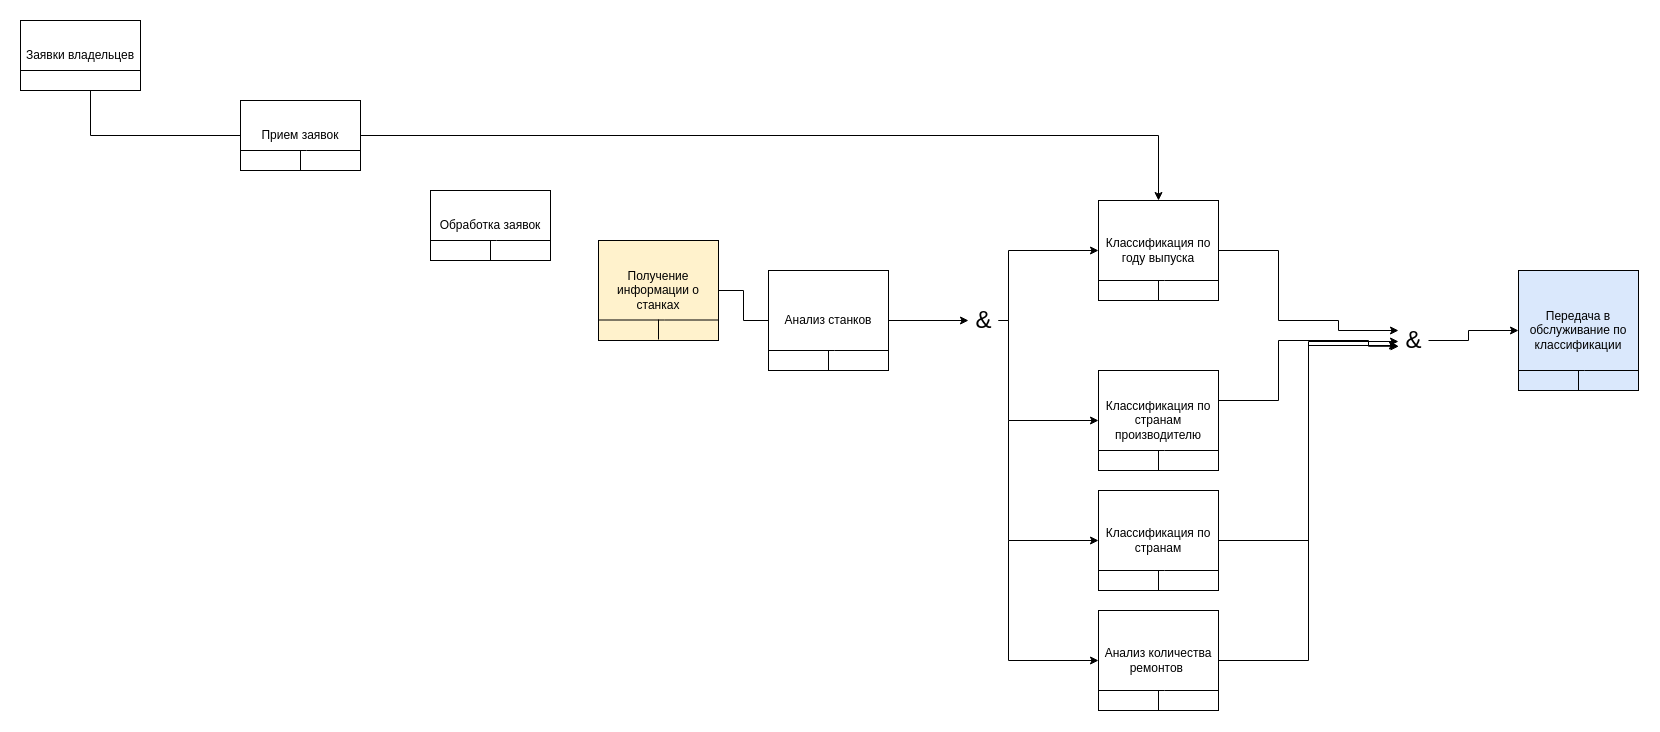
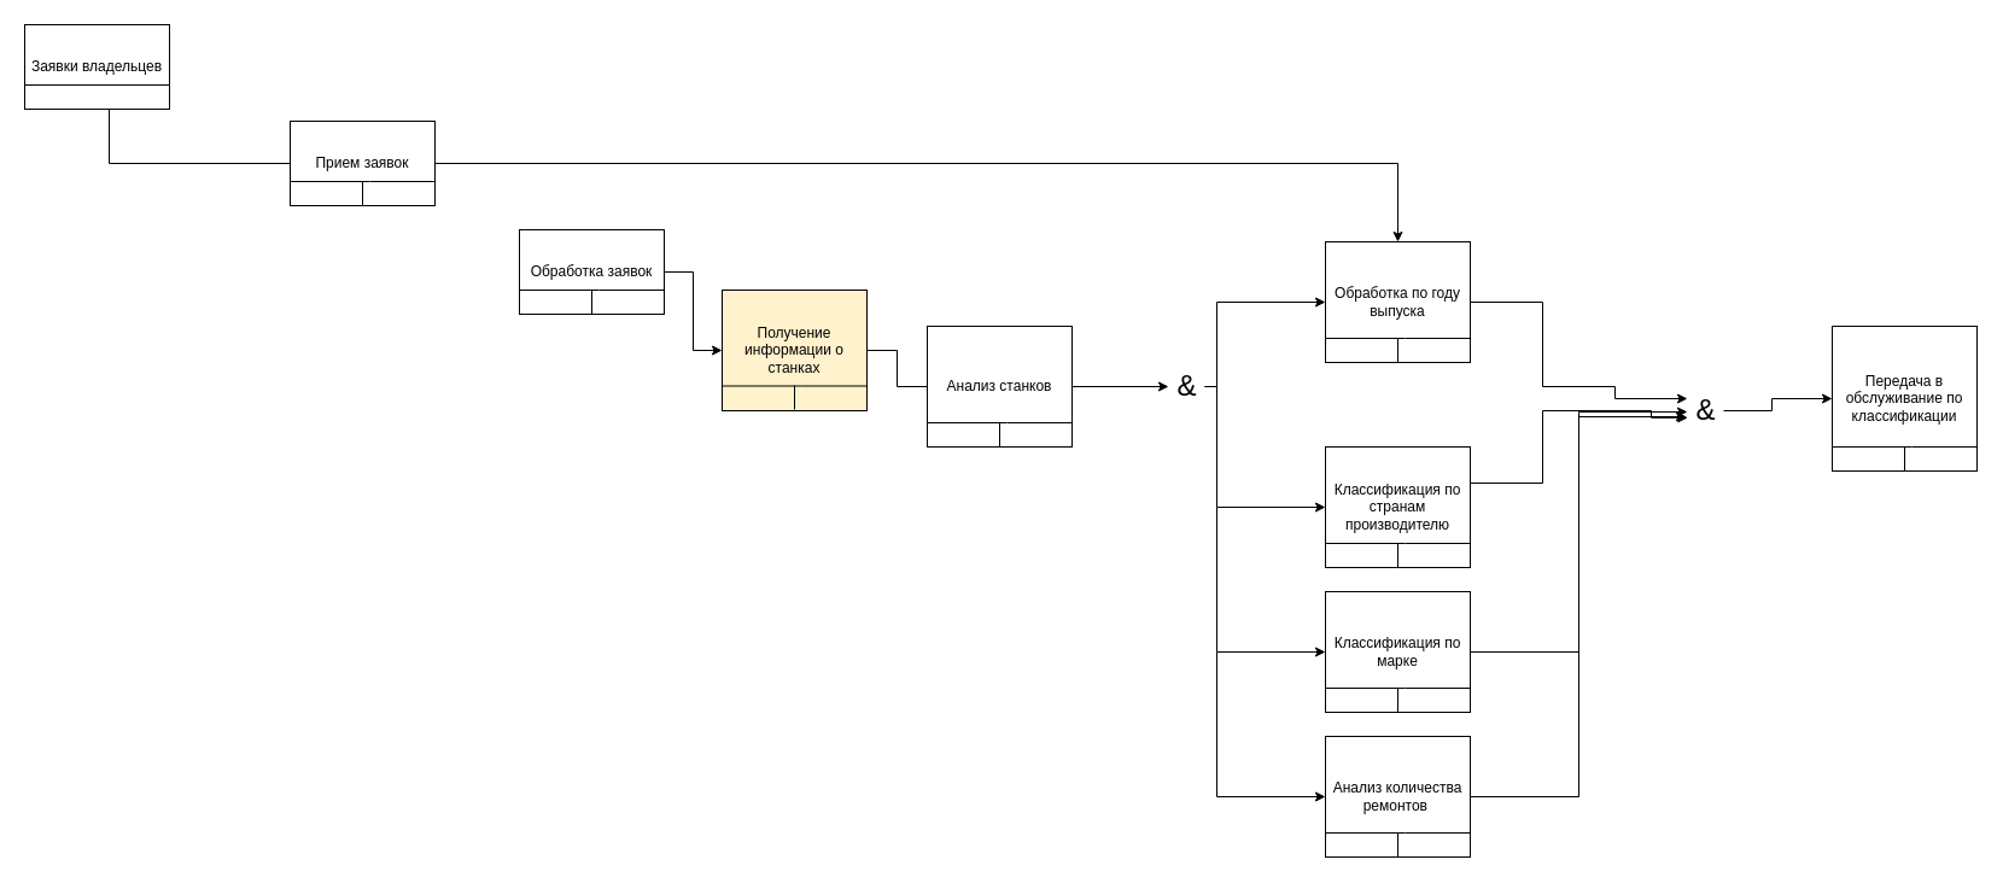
- <mxCell id="25" value="Классификация по году выпуска" style="rounded=0;whiteSpace=wrap;html=1;" vertex="1" parent="1"><mxGeometry x="1098" y="200" width="120" height="100" as="geometry" /></mxCell>
+ <mxCell id="25" value="Обработка по году выпуска" style="rounded=0;whiteSpace=wrap;html=1;" vertex="1" parent="1"><mxGeometry x="1098" y="200" width="120" height="100" as="geometry" /></mxCell>
+ <mxCell id="8" style="edgeStyle=orthogonalEdgeStyle;rounded=0;orthogonalLoop=1;jettySize=auto;html=1;" edge="1" parent="1" source="9" target="39"><mxGeometry relative="1" as="geometry" /></mxCell>
- <mxCell id="30" value="Передача в обслуживание по классификации" style="rounded=0;whiteSpace=wrap;html=1;fillColor=#dae8fc;" vertex="1" parent="1"><mxGeometry x="1518" y="270" width="120" height="120" as="geometry" /></mxCell>
+ <mxCell id="30" value="Передача в обслуживание по классификации" style="rounded=0;whiteSpace=wrap;html=1;" vertex="1" parent="1"><mxGeometry x="1518" y="270" width="120" height="120" as="geometry" /></mxCell>
- <mxCell id="34" value="Классификация по странам" style="rounded=0;whiteSpace=wrap;html=1;" vertex="1" parent="1"><mxGeometry x="1098" y="490" width="120" height="100" as="geometry" /></mxCell>
+ <mxCell id="34" value="Классификация по марке" style="rounded=0;whiteSpace=wrap;html=1;" vertex="1" parent="1"><mxGeometry x="1098" y="490" width="120" height="100" as="geometry" /></mxCell>
